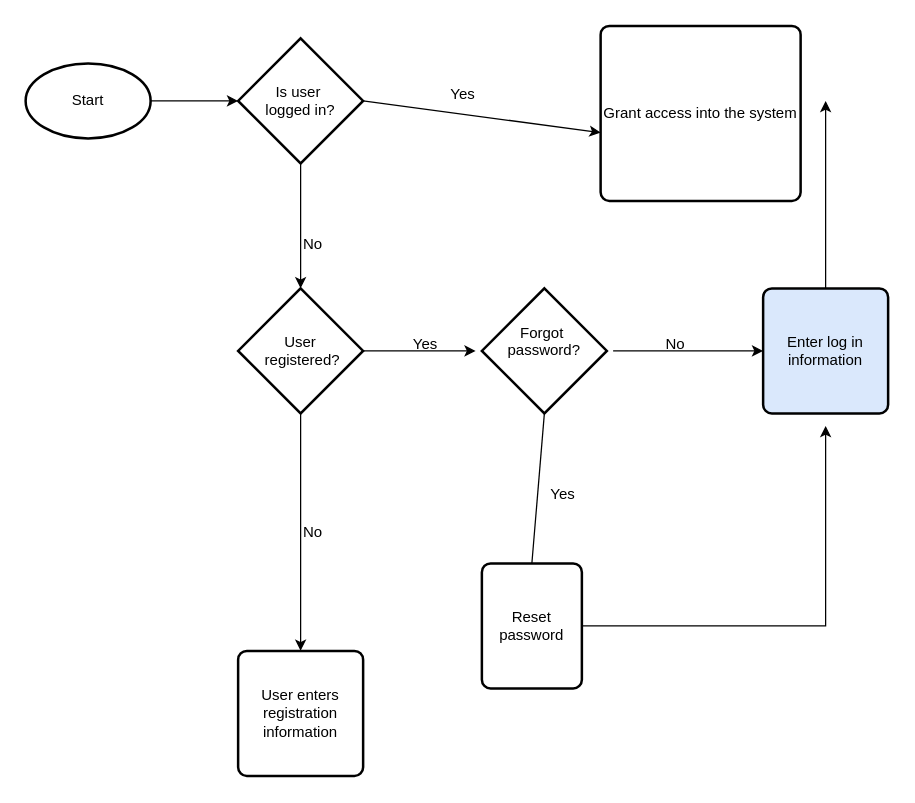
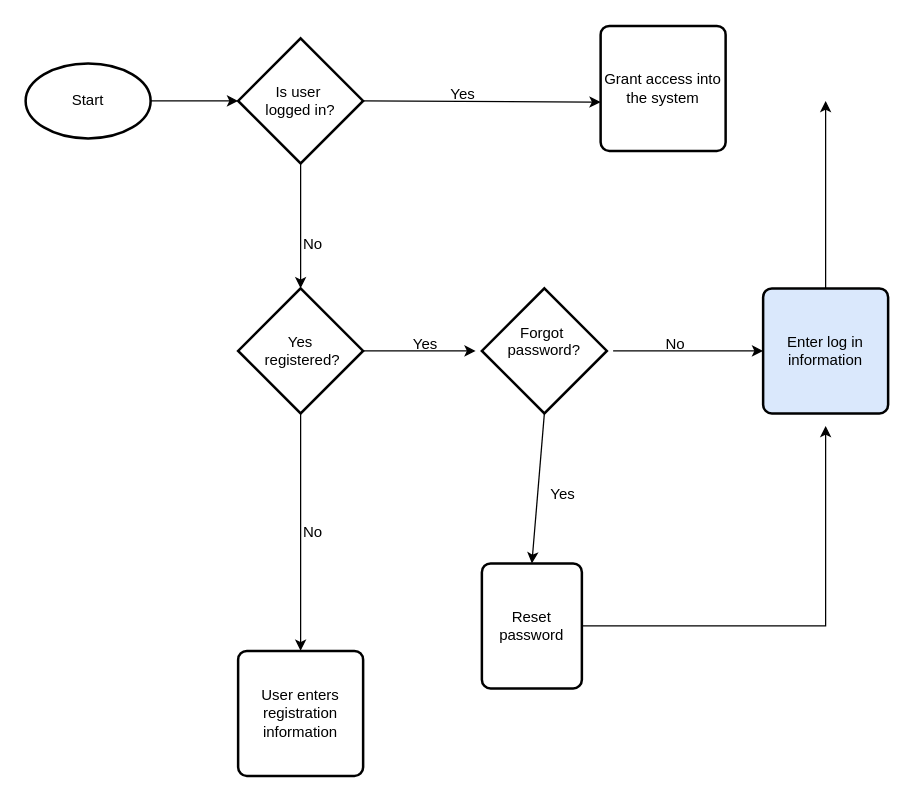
- <mxCell id="5" value="Grant access into the system" style="rounded=1;whiteSpace=wrap;html=1;absoluteArcSize=1;arcSize=14;strokeWidth=2;" parent="1" vertex="1"><mxGeometry x="480" y="20" width="160" height="140" as="geometry" /></mxCell>
+ <mxCell id="5" value="Grant access into the system" style="rounded=1;whiteSpace=wrap;html=1;absoluteArcSize=1;arcSize=14;strokeWidth=2;" parent="1" vertex="1"><mxGeometry x="480" y="20" width="100" height="100" as="geometry" /></mxCell>
- <mxCell id="2" value="User&lt;div&gt;&amp;nbsp;registered?&lt;/div&gt;" style="strokeWidth=2;html=1;shape=mxgraph.flowchart.decision;whiteSpace=wrap;" parent="1" vertex="1"><mxGeometry x="190" y="230" width="100" height="100" as="geometry" /></mxCell>
+ <mxCell id="2" value="Yes&lt;div&gt;&amp;nbsp;registered?&lt;/div&gt;" style="strokeWidth=2;html=1;shape=mxgraph.flowchart.decision;whiteSpace=wrap;" parent="1" vertex="1"><mxGeometry x="190" y="230" width="100" height="100" as="geometry" /></mxCell>
- <mxCell id="23" value="" style="endArrow=none;html=1;rounded=0;exitX=0.5;exitY=1;exitDx=0;exitDy=0;exitPerimeter=0;entryX=0.5;entryY=0;entryDx=0;entryDy=0;entryPerimeter=0;" parent="1" source="3" target="7" edge="1"><mxGeometry width="50" height="50" relative="1" as="geometry"><mxPoint x="440" y="340" as="sourcePoint" /><mxPoint x="440" y="440" as="targetPoint" /></mxGeometry></mxCell>
+ <mxCell id="23" value="" style="endArrow=classic;html=1;rounded=0;exitX=0.5;exitY=1;exitDx=0;exitDy=0;exitPerimeter=0;entryX=0.5;entryY=0;entryDx=0;entryDy=0;entryPerimeter=0;" parent="1" source="3" target="7" edge="1"><mxGeometry width="50" height="50" relative="1" as="geometry"><mxPoint x="440" y="340" as="sourcePoint" /><mxPoint x="440" y="440" as="targetPoint" /></mxGeometry></mxCell>
